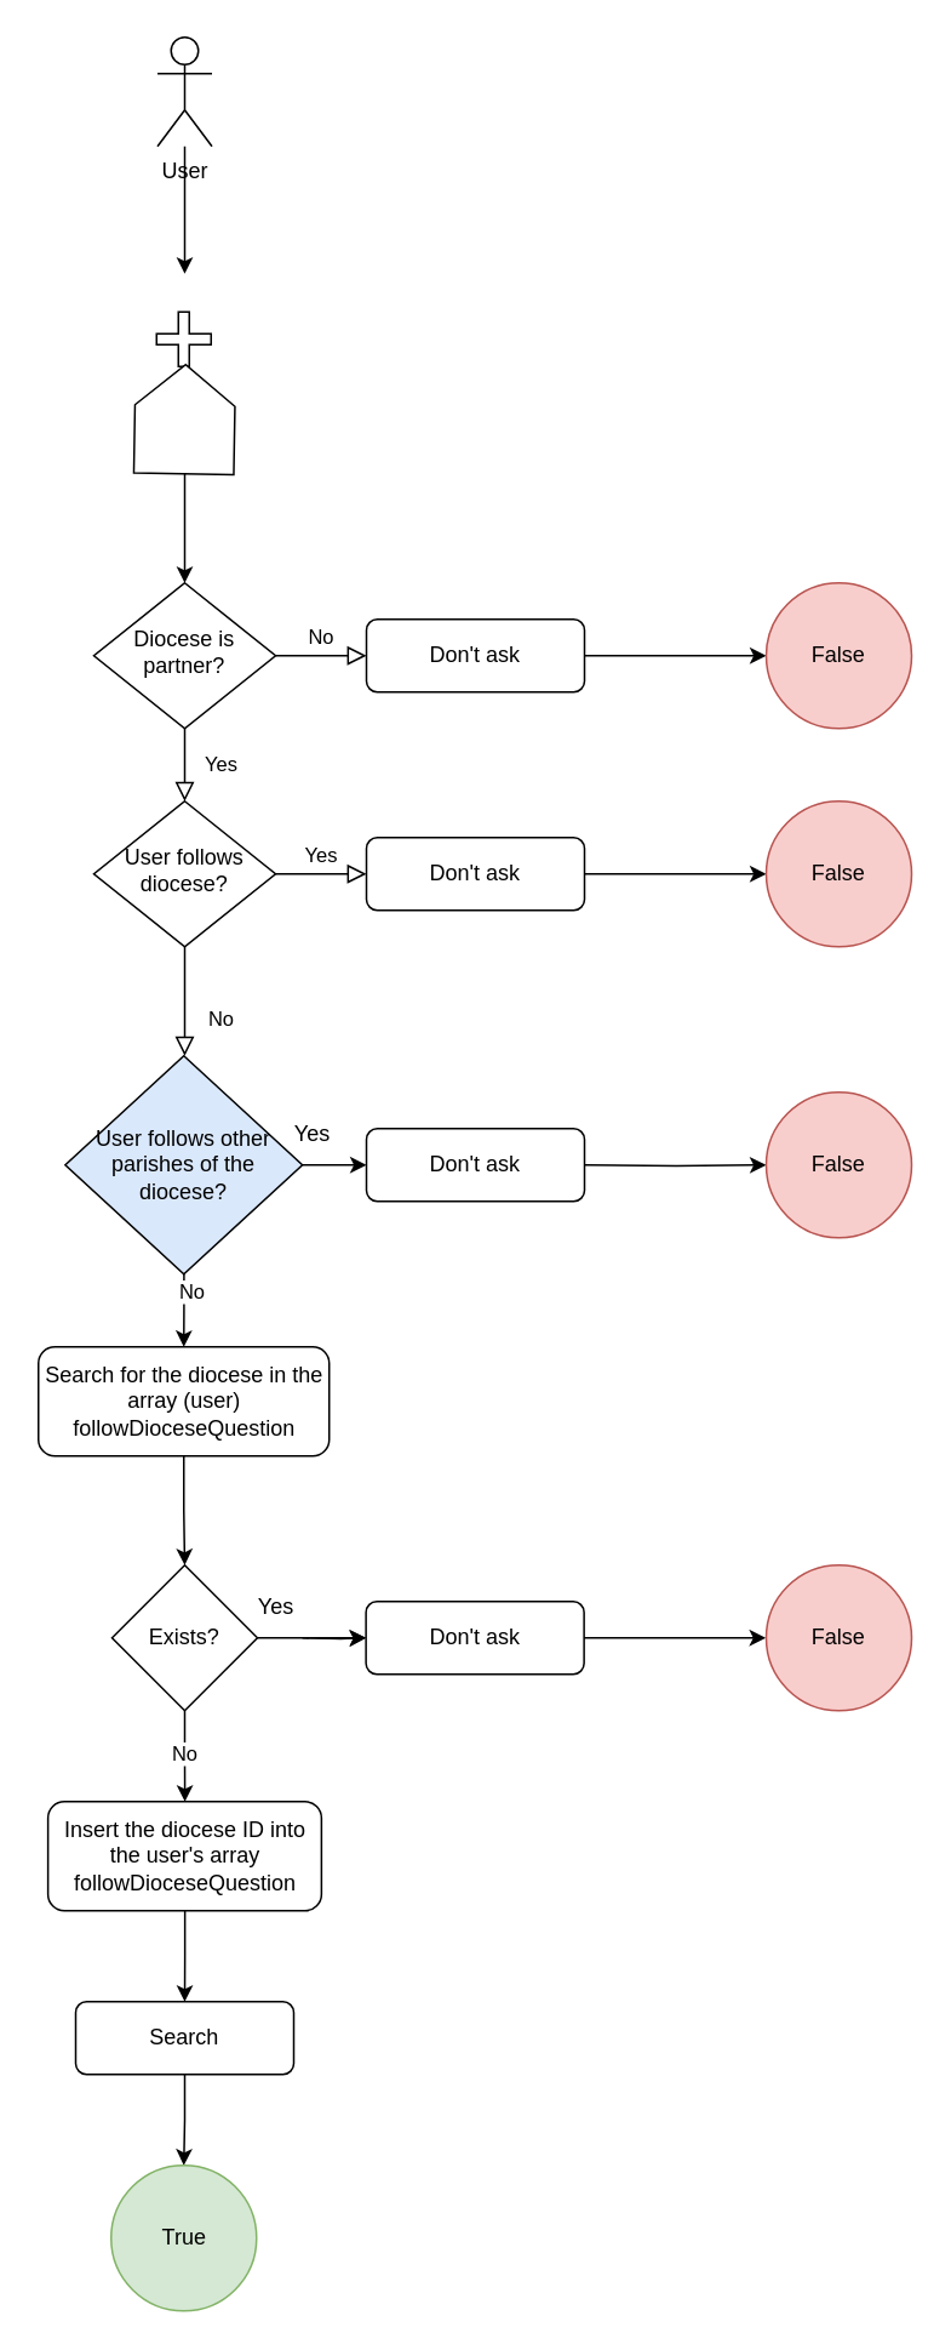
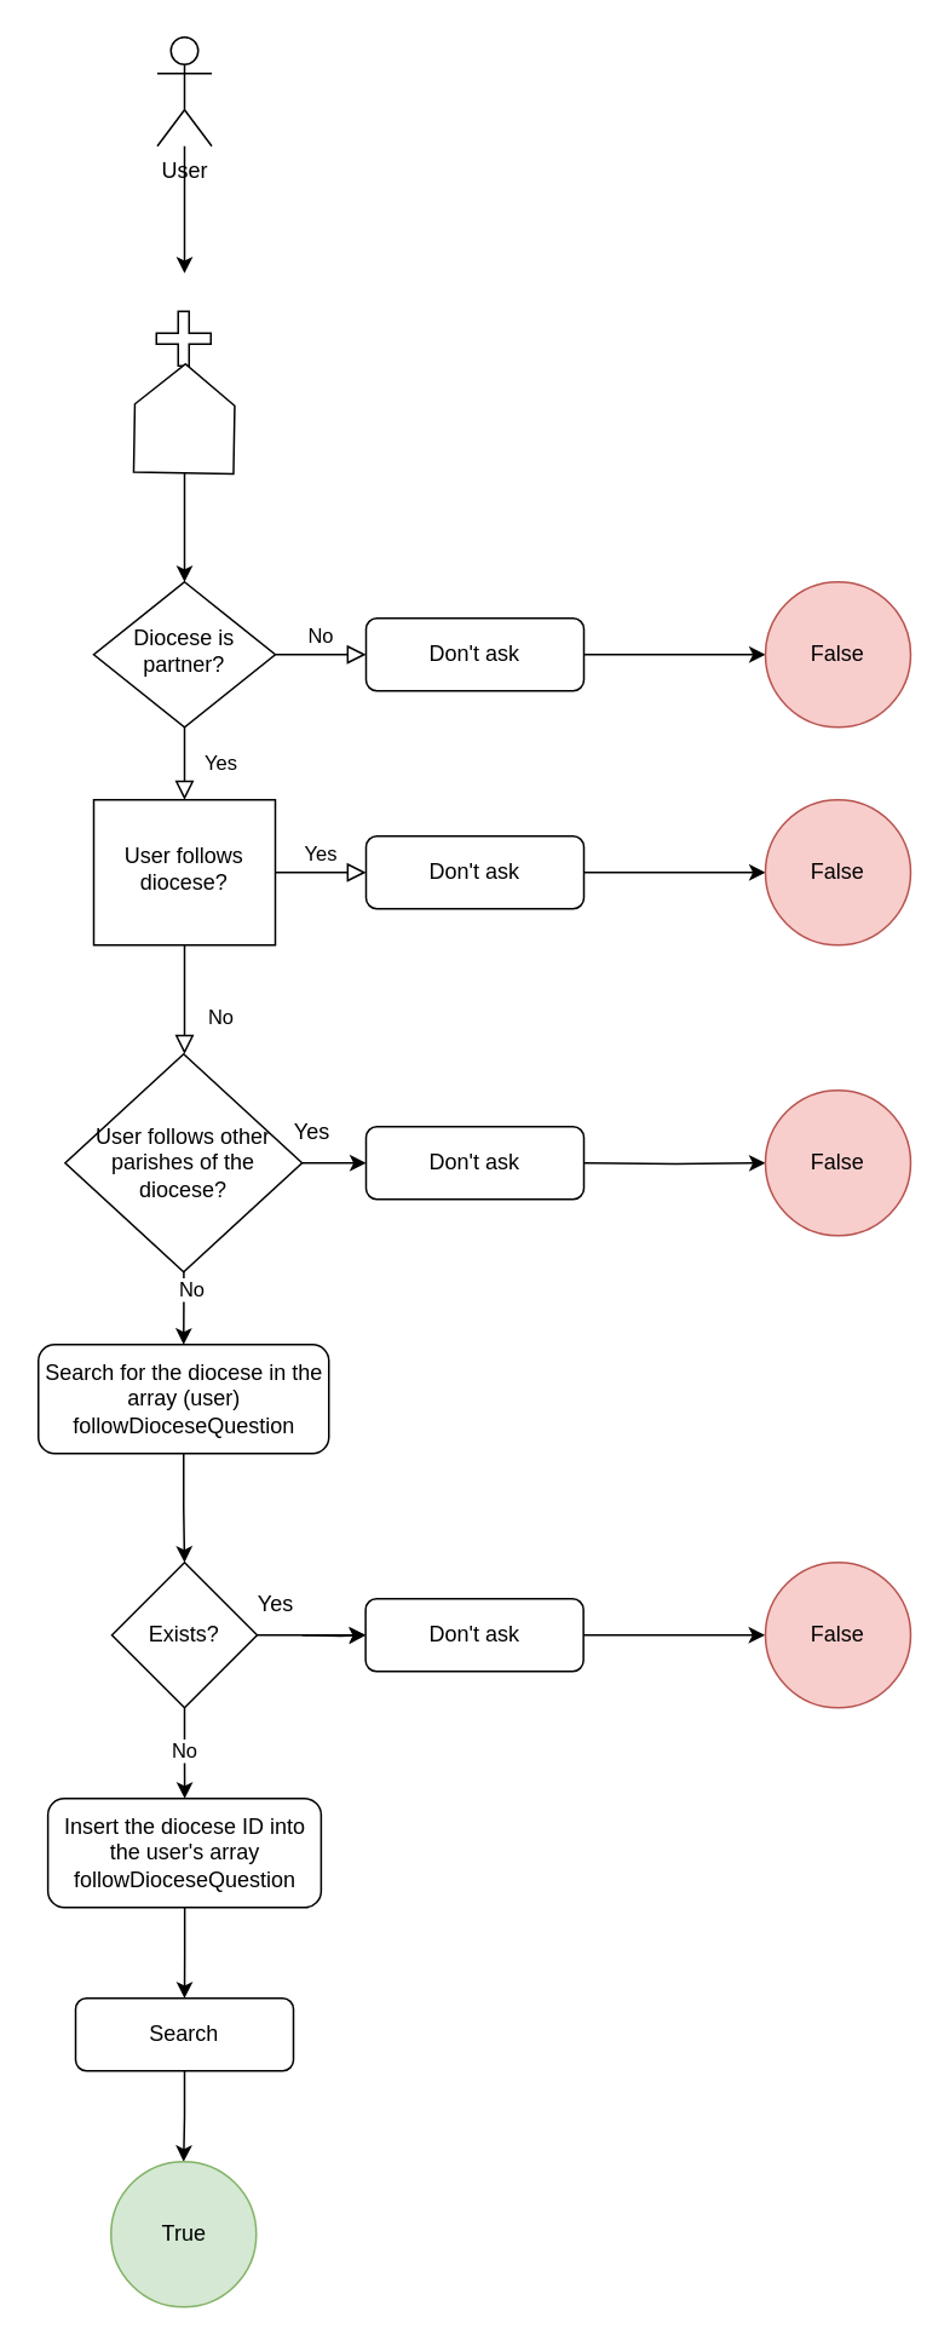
- <mxCell id="9" value="User follows diocese?" style="rhombus;whiteSpace=wrap;html=1;shadow=0;fontFamily=Helvetica;fontSize=12;align=center;strokeWidth=1;spacing=6;spacingTop=-4;" parent="1" vertex="1"><mxGeometry x="51" y="440" width="100" height="80" as="geometry" /></mxCell>
+ <mxCell id="9" value="User follows diocese?" style="whiteSpace=wrap;html=1;shadow=0;fontFamily=Helvetica;fontSize=12;align=center;strokeWidth=1;spacing=6;spacingTop=-4;rounded=0;" parent="1" vertex="1"><mxGeometry x="51" y="440" width="100" height="80" as="geometry" /></mxCell>
- <mxCell id="22" value="User follows other parishes of the diocese?" style="rhombus;whiteSpace=wrap;html=1;fillColor=#dae8fc;" vertex="1" parent="1"><mxGeometry x="35.25" y="580" width="130.5" height="120" as="geometry" /></mxCell>
+ <mxCell id="22" value="User follows other parishes of the diocese?" style="rhombus;whiteSpace=wrap;html=1;" vertex="1" parent="1"><mxGeometry x="35.25" y="580" width="130.5" height="120" as="geometry" /></mxCell>
